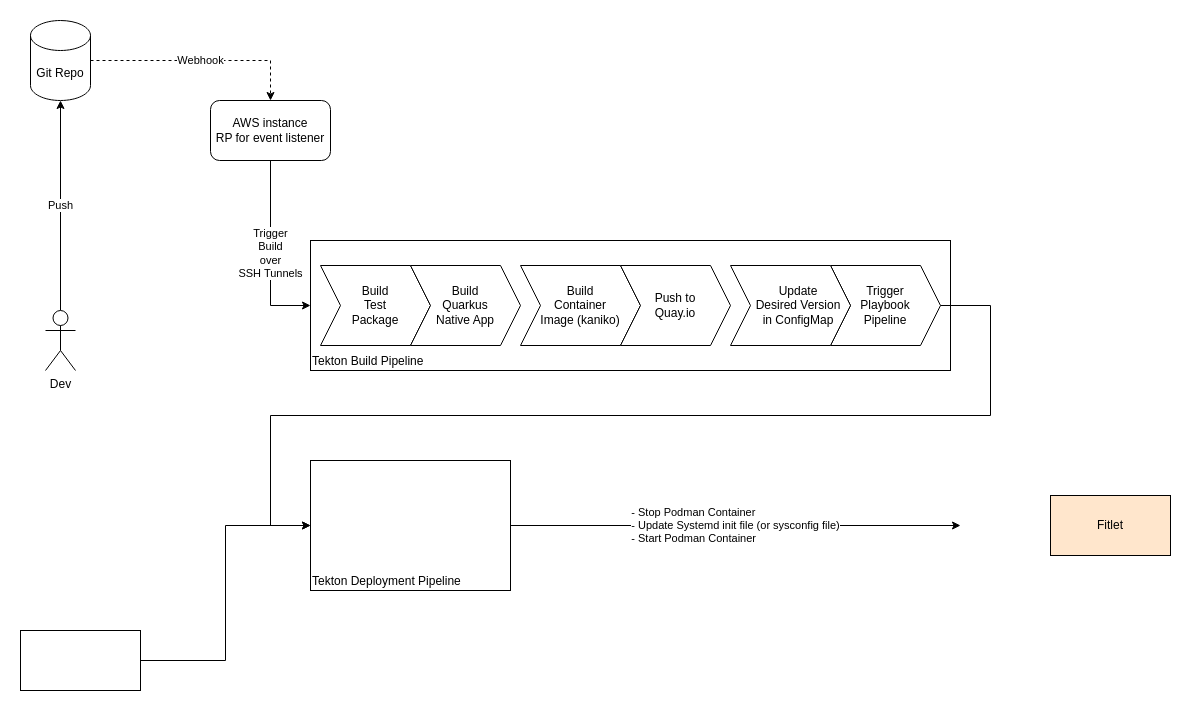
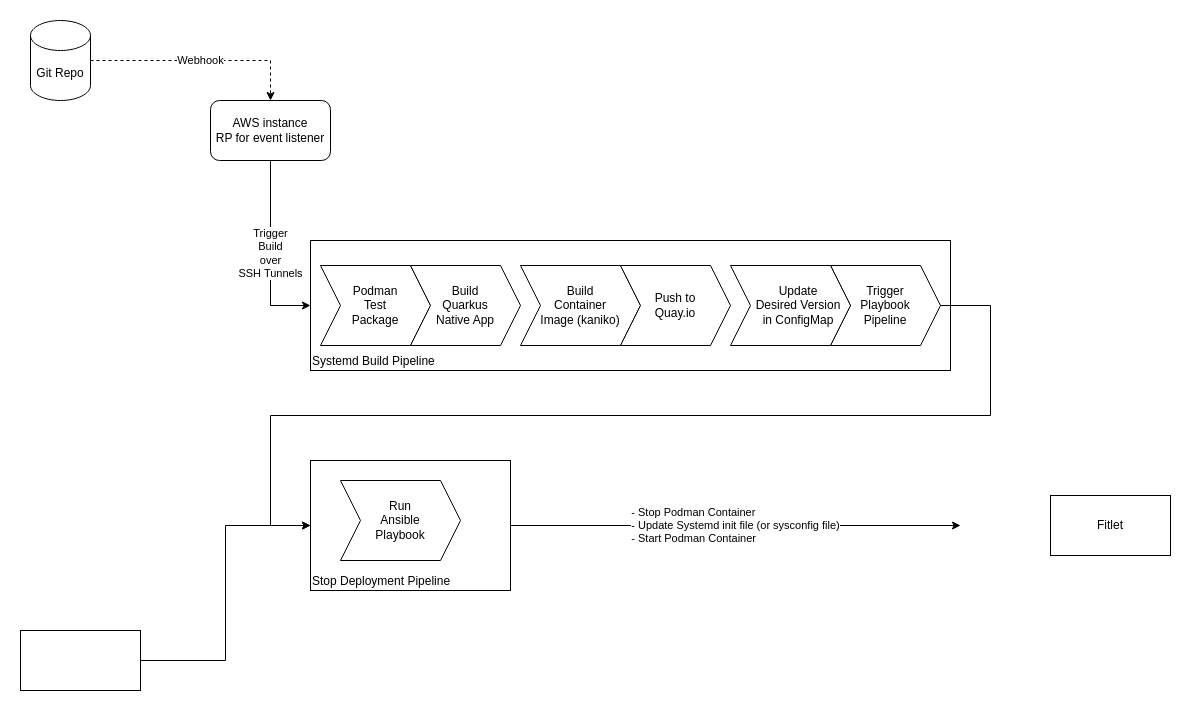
- <mxCell id="4" value="Push" style="edgeStyle=orthogonalEdgeStyle;rounded=0;orthogonalLoop=1;jettySize=auto;html=1;entryX=0.5;entryY=1;entryDx=0;entryDy=0;entryPerimeter=0;" parent="1" source="5" target="3" edge="1"><mxGeometry relative="1" as="geometry"><mxPoint x="60" y="110" as="targetPoint" /></mxGeometry></mxCell>
- <mxCell id="9" value="Build&lt;br&gt;Test&lt;br&gt;Package" style="shape=step;perimeter=stepPerimeter;whiteSpace=wrap;html=1;fixedSize=1;align=center;verticalAlign=middle;" parent="1" vertex="1"><mxGeometry x="320" y="265" width="110" height="80" as="geometry" /></mxCell>
+ <mxCell id="9" value="Podman&lt;br&gt;Test&lt;br&gt;Package" style="shape=step;perimeter=stepPerimeter;whiteSpace=wrap;html=1;fixedSize=1;align=center;verticalAlign=middle;" parent="1" vertex="1"><mxGeometry x="320" y="265" width="110" height="80" as="geometry" /></mxCell>
- <mxCell id="5" value="Dev" style="shape=umlActor;verticalLabelPosition=bottom;verticalAlign=top;html=1;outlineConnect=0;" parent="1" vertex="1"><mxGeometry x="45" y="310" width="30" height="60" as="geometry" /></mxCell>
- <mxCell id="8" value="Tekton Build Pipeline" style="rounded=0;whiteSpace=wrap;html=1;align=left;verticalAlign=bottom;" parent="1" vertex="1"><mxGeometry x="310" y="240" width="640" height="130" as="geometry" /></mxCell>
+ <mxCell id="8" value="Systemd Build Pipeline" style="rounded=0;whiteSpace=wrap;html=1;align=left;verticalAlign=bottom;" parent="1" vertex="1"><mxGeometry x="310" y="240" width="640" height="130" as="geometry" /></mxCell>
+ <mxCell id="17" value="Run&lt;br&gt;Ansible&lt;br&gt;Playbook" style="shape=step;perimeter=stepPerimeter;whiteSpace=wrap;html=1;fixedSize=1;align=center;verticalAlign=middle;" parent="1" vertex="1"><mxGeometry x="340" y="480" width="120" height="80" as="geometry" /></mxCell>
- <mxCell id="18" value="Fitlet" style="rounded=0;whiteSpace=wrap;html=1;align=center;verticalAlign=middle;fillColor=#ffe6cc;" parent="1" vertex="1"><mxGeometry x="1050" y="495" width="120" height="60" as="geometry" /></mxCell>
+ <mxCell id="18" value="Fitlet" style="rounded=0;whiteSpace=wrap;html=1;align=center;verticalAlign=middle;" parent="1" vertex="1"><mxGeometry x="1050" y="495" width="120" height="60" as="geometry" /></mxCell>
- <mxCell id="16" value="Tekton Deployment Pipeline" style="rounded=0;whiteSpace=wrap;html=1;align=left;verticalAlign=bottom;" parent="1" vertex="1"><mxGeometry x="310" y="460" width="200" height="130" as="geometry" /></mxCell>
+ <mxCell id="16" value="Stop Deployment Pipeline" style="rounded=0;whiteSpace=wrap;html=1;align=left;verticalAlign=bottom;" parent="1" vertex="1"><mxGeometry x="310" y="460" width="200" height="130" as="geometry" /></mxCell>
